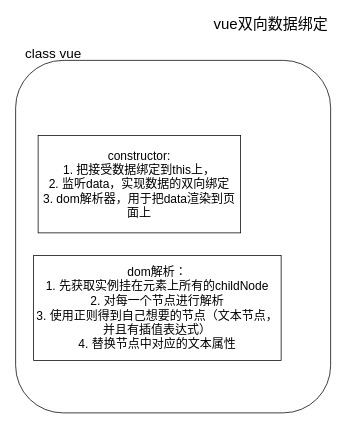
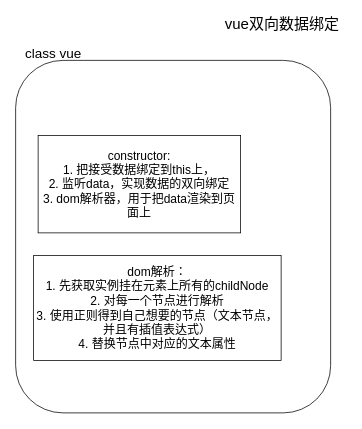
- <mxCell id="2" value="&lt;font style=&quot;font-size: 20px&quot;&gt;vue双向数据绑定&lt;/font&gt;" style="text;html=1;align=center;verticalAlign=middle;resizable=0;points=[];autosize=1;strokeColor=none;fillColor=none;" vertex="1" parent="1"><mxGeometry x="275" y="20" width="170" height="20" as="geometry" /></mxCell>
+ <mxCell id="2" value="&lt;font style=&quot;font-size: 20px&quot;&gt;vue双向数据绑定&lt;/font&gt;" style="text;html=1;align=center;verticalAlign=middle;resizable=0;points=[];autosize=1;strokeColor=none;fillColor=none;" vertex="1" parent="1"><mxGeometry x="290" y="20" width="170" height="20" as="geometry" /></mxCell>
